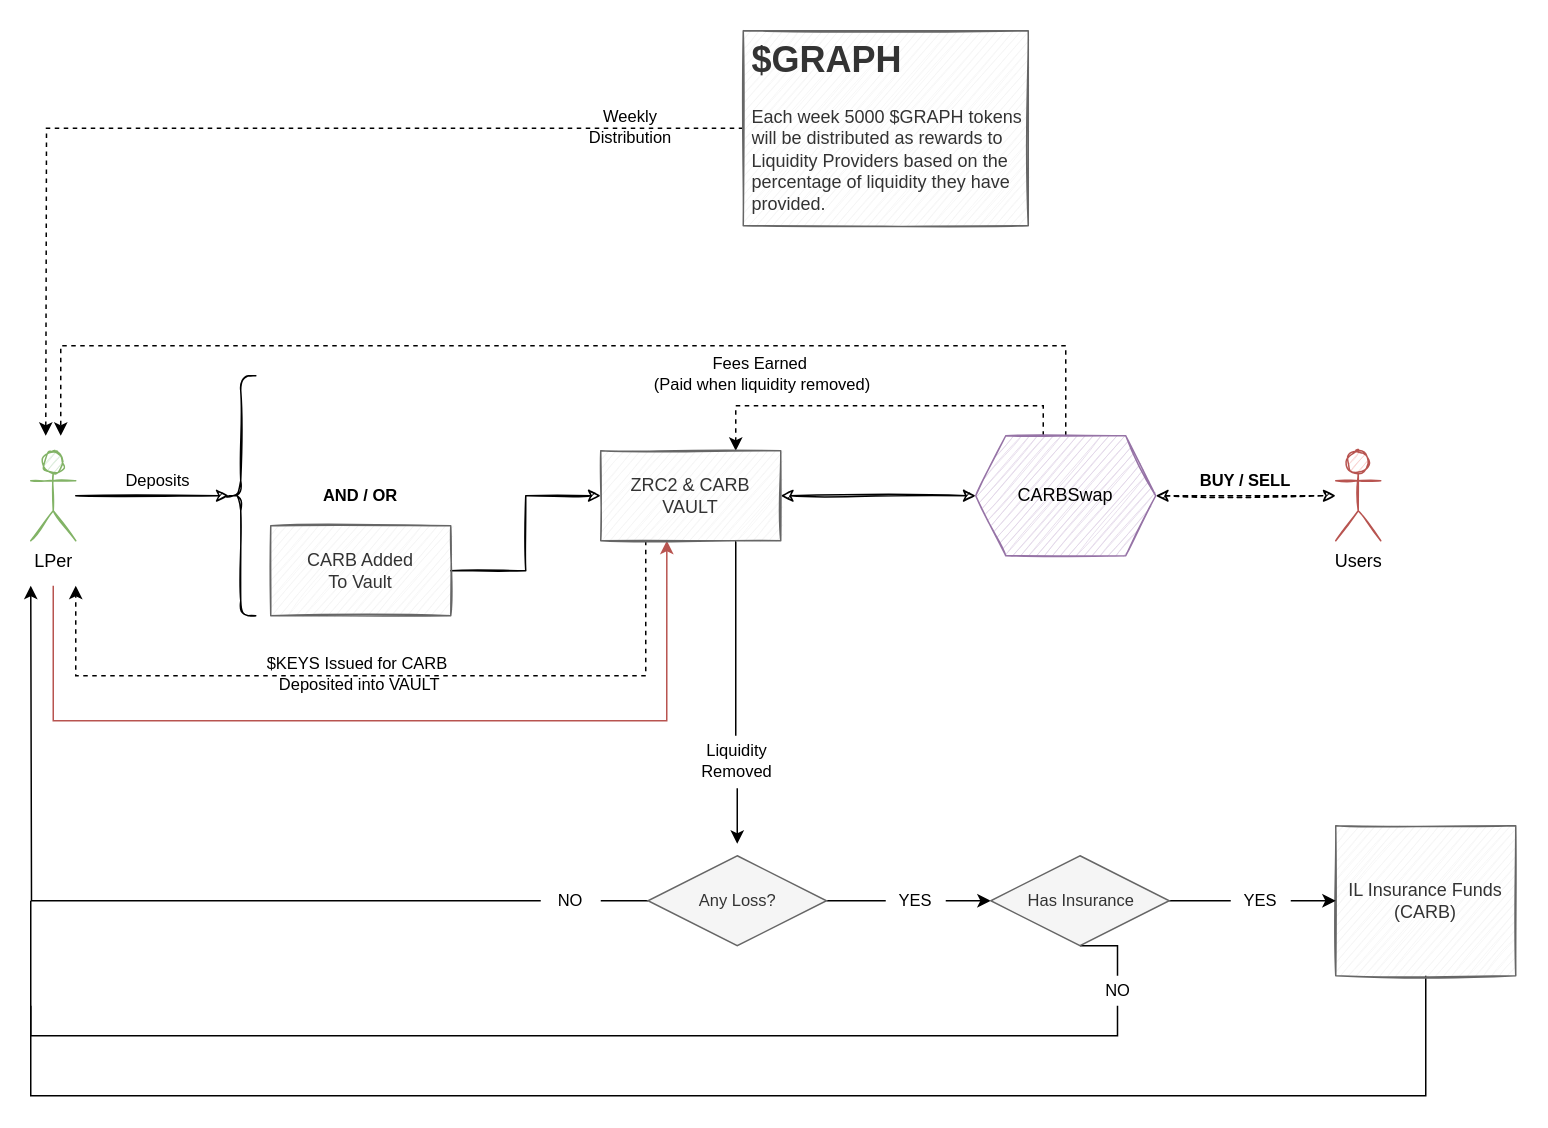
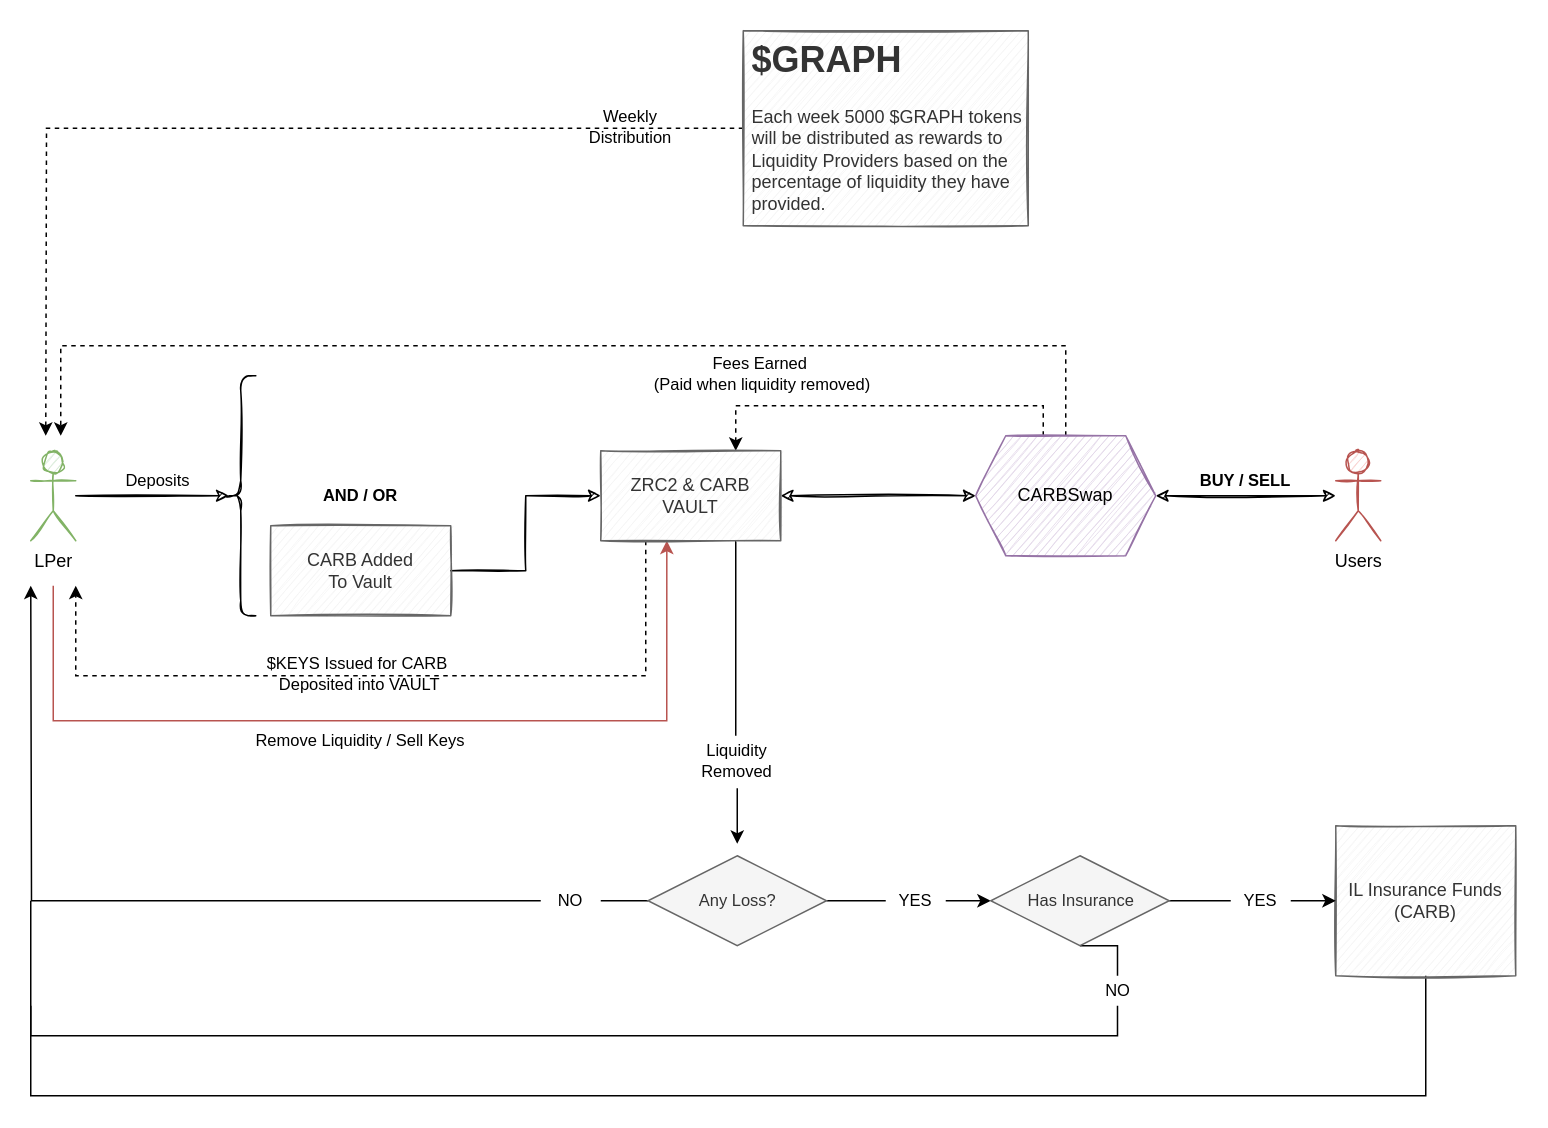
- <mxCell id="3" style="edgeStyle=orthogonalEdgeStyle;rounded=0;sketch=1;orthogonalLoop=1;jettySize=auto;html=1;exitX=1;exitY=0.5;exitDx=0;exitDy=0;shadow=0;fontSize=11;startArrow=classic;startFill=1;dashed=1;" edge="1" parent="1" source="5" target="25"><mxGeometry relative="1" as="geometry" /></mxCell>
+ <mxCell id="3" style="edgeStyle=orthogonalEdgeStyle;rounded=0;sketch=1;orthogonalLoop=1;jettySize=auto;html=1;exitX=1;exitY=0.5;exitDx=0;exitDy=0;shadow=0;fontSize=11;startArrow=classic;startFill=1;" edge="1" parent="1" source="5" target="25"><mxGeometry relative="1" as="geometry" /></mxCell>
+ <mxCell id="28" value="Remove Liquidity / Sell Keys" style="text;html=1;strokeColor=none;fillColor=none;align=center;verticalAlign=middle;whiteSpace=wrap;rounded=0;labelBackgroundColor=none;sketch=1;fontSize=11;" vertex="1" parent="1"><mxGeometry x="165" y="483" width="150" height="20" as="geometry" /></mxCell>
